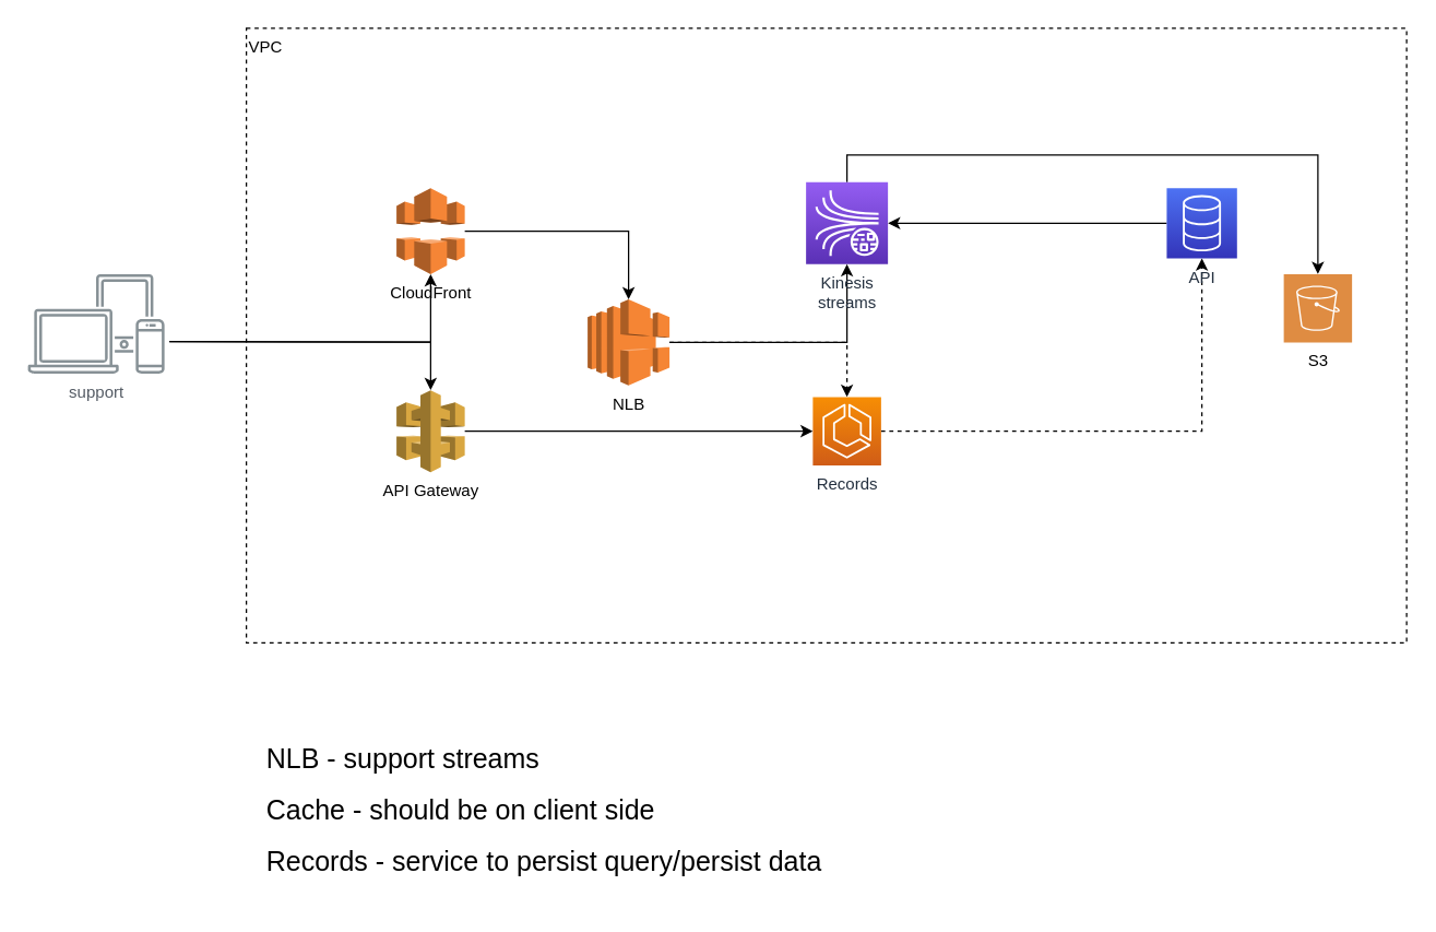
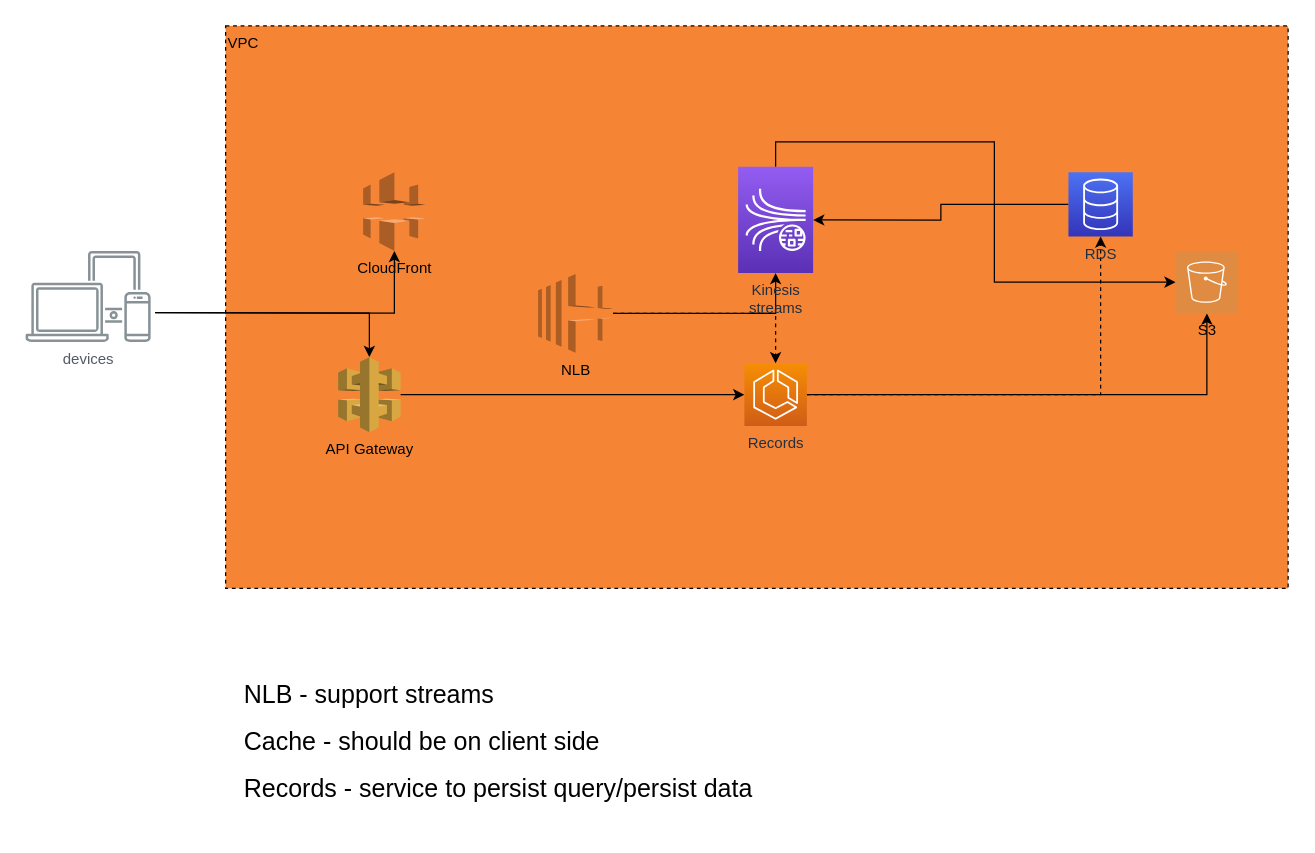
- <mxCell id="19" value="Kinesis &lt;br&gt;streams" style="sketch=0;points=[[0,0,0],[0.25,0,0],[0.5,0,0],[0.75,0,0],[1,0,0],[0,1,0],[0.25,1,0],[0.5,1,0],[0.75,1,0],[1,1,0],[0,0.25,0],[0,0.5,0],[0,0.75,0],[1,0.25,0],[1,0.5,0],[1,0.75,0]];outlineConnect=0;fontColor=#232F3E;gradientColor=#945DF2;gradientDirection=north;fillColor=#5A30B5;strokeColor=#ffffff;dashed=0;verticalLabelPosition=bottom;verticalAlign=top;align=center;html=1;fontSize=12;fontStyle=0;aspect=fixed;shape=mxgraph.aws4.resourceIcon;resIcon=mxgraph.aws4.kinesis_data_streams;" vertex="1" parent="1"><mxGeometry x="590" y="132.75" width="60" height="60" as="geometry" /></mxCell>
+ <mxCell id="19" value="Kinesis &lt;br&gt;streams" style="sketch=0;points=[[0,0,0],[0.25,0,0],[0.5,0,0],[0.75,0,0],[1,0,0],[0,1,0],[0.25,1,0],[0.5,1,0],[0.75,1,0],[1,1,0],[0,0.25,0],[0,0.5,0],[0,0.75,0],[1,0.25,0],[1,0.5,0],[1,0.75,0]];outlineConnect=0;fontColor=#232F3E;gradientColor=#945DF2;gradientDirection=north;fillColor=#5A30B5;strokeColor=#ffffff;dashed=0;verticalLabelPosition=bottom;verticalAlign=top;align=center;html=1;fontSize=12;fontStyle=0;aspect=fixed;shape=mxgraph.aws4.resourceIcon;resIcon=mxgraph.aws4.kinesis_data_streams;" vertex="1" parent="1"><mxGeometry x="590" y="132.75" width="60" height="85" as="geometry" /></mxCell>
- <mxCell id="3" style="edgeStyle=orthogonalEdgeStyle;rounded=0;orthogonalLoop=1;jettySize=auto;html=1;" edge="1" parent="1" source="4" target="7"><mxGeometry relative="1" as="geometry" /></mxCell>
- <mxCell id="14" value="API" style="sketch=0;points=[[0,0,0],[0.25,0,0],[0.5,0,0],[0.75,0,0],[1,0,0],[0,1,0],[0.25,1,0],[0.5,1,0],[0.75,1,0],[1,1,0],[0,0.25,0],[0,0.5,0],[0,0.75,0],[1,0.25,0],[1,0.5,0],[1,0.75,0]];outlineConnect=0;fontColor=#232F3E;gradientColor=#4D72F3;gradientDirection=north;fillColor=#3334B9;strokeColor=#ffffff;dashed=0;verticalLabelPosition=bottom;verticalAlign=top;align=center;html=1;fontSize=12;fontStyle=0;aspect=fixed;shape=mxgraph.aws4.resourceIcon;resIcon=mxgraph.aws4.database;" vertex="1" parent="1"><mxGeometry x="854.25" y="137" width="51.5" height="51.5" as="geometry" /></mxCell>
+ <mxCell id="14" value="RDS" style="sketch=0;points=[[0,0,0],[0.25,0,0],[0.5,0,0],[0.75,0,0],[1,0,0],[0,1,0],[0.25,1,0],[0.5,1,0],[0.75,1,0],[1,1,0],[0,0.25,0],[0,0.5,0],[0,0.75,0],[1,0.25,0],[1,0.5,0],[1,0.75,0]];outlineConnect=0;fontColor=#232F3E;gradientColor=#4D72F3;gradientDirection=north;fillColor=#3334B9;strokeColor=#ffffff;dashed=0;verticalLabelPosition=bottom;verticalAlign=top;align=center;html=1;fontSize=12;fontStyle=0;aspect=fixed;shape=mxgraph.aws4.resourceIcon;resIcon=mxgraph.aws4.database;" vertex="1" parent="1"><mxGeometry x="854.25" y="137" width="51.5" height="51.5" as="geometry" /></mxCell>
- <mxCell id="2" value="VPC" style="rounded=0;whiteSpace=wrap;html=1;verticalAlign=top;dashed=1;align=left;" vertex="1" parent="1"><mxGeometry x="180" y="20" width="850" height="450" as="geometry" /></mxCell>
+ <mxCell id="2" value="VPC" style="rounded=0;whiteSpace=wrap;html=1;verticalAlign=top;dashed=1;align=left;fillColor=#f58534;" vertex="1" parent="1"><mxGeometry x="180" y="20" width="850" height="450" as="geometry" /></mxCell>
- <mxCell id="21" value="support" style="sketch=0;outlineConnect=0;gradientColor=none;fontColor=#545B64;strokeColor=none;fillColor=#879196;dashed=0;verticalLabelPosition=bottom;verticalAlign=top;align=center;html=1;fontSize=12;fontStyle=0;aspect=fixed;shape=mxgraph.aws4.illustration_devices;pointerEvents=1" vertex="1" parent="1"><mxGeometry x="20" y="200" width="100" height="73" as="geometry" /></mxCell>
+ <mxCell id="21" value="devices" style="sketch=0;outlineConnect=0;gradientColor=none;fontColor=#545B64;strokeColor=none;fillColor=#879196;dashed=0;verticalLabelPosition=bottom;verticalAlign=top;align=center;html=1;fontSize=12;fontStyle=0;aspect=fixed;shape=mxgraph.aws4.illustration_devices;pointerEvents=1" vertex="1" parent="1"><mxGeometry x="20" y="200" width="100" height="73" as="geometry" /></mxCell>
- <mxCell id="9" value="API Gateway" style="outlineConnect=0;dashed=0;verticalLabelPosition=bottom;verticalAlign=top;align=center;html=1;shape=mxgraph.aws3.api_gateway;fillColor=#D9A741;gradientColor=none;" vertex="1" parent="1"><mxGeometry x="290" y="285" width="50" height="60" as="geometry" /></mxCell>
+ <mxCell id="9" value="API Gateway" style="outlineConnect=0;dashed=0;verticalLabelPosition=bottom;verticalAlign=top;align=center;html=1;shape=mxgraph.aws3.api_gateway;fillColor=#D9A741;gradientColor=none;" vertex="1" parent="1"><mxGeometry x="270" y="285" width="50" height="60" as="geometry" /></mxCell>
+ <mxCell id="10" style="edgeStyle=orthogonalEdgeStyle;rounded=0;orthogonalLoop=1;jettySize=auto;html=1;" edge="1" parent="1" source="12" target="20"><mxGeometry relative="1" as="geometry" /></mxCell>
